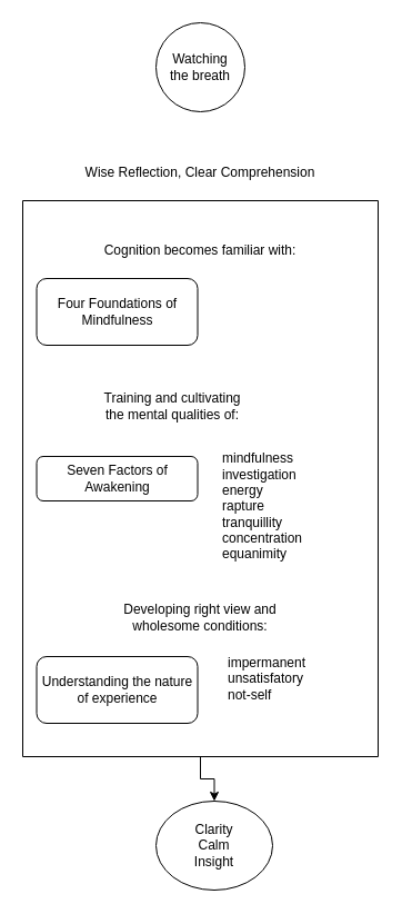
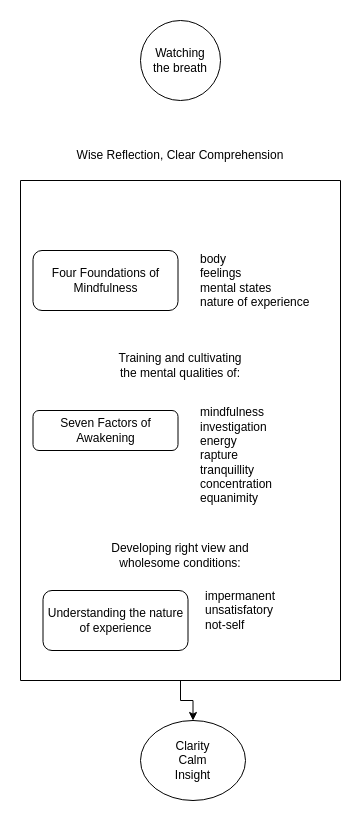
- <mxCell id="9" value="Cognition becomes familiar with:" style="text;html=1;strokeColor=none;fillColor=none;align=center;verticalAlign=middle;whiteSpace=wrap;rounded=0;" vertex="1" parent="5"><mxGeometry x="35" y="30" width="250" height="30" as="geometry" /></mxCell>
+ <mxCell id="6" value="&lt;span&gt;body&lt;/span&gt;&lt;br&gt;&lt;span&gt;feelings&lt;/span&gt;&lt;br&gt;&lt;span&gt;mental states&lt;/span&gt;&lt;br&gt;&lt;div&gt;&lt;span&gt;nature of experience&lt;/span&gt;&lt;br&gt;&lt;/div&gt;" style="text;html=1;strokeColor=none;fillColor=none;align=left;verticalAlign=middle;whiteSpace=wrap;rounded=0;" parent="5" vertex="1"><mxGeometry x="177.5" y="60" width="142.5" height="80" as="geometry" /></mxCell>
- <mxCell id="10" value="Training and cultivating&lt;br&gt;the mental qualities of:" style="text;html=1;strokeColor=none;fillColor=none;align=center;verticalAlign=middle;whiteSpace=wrap;rounded=0;" vertex="1" parent="5"><mxGeometry x="5" y="160" width="260" height="50" as="geometry" /></mxCell>
+ <mxCell id="10" value="Training and cultivating&lt;br&gt;the mental qualities of:" style="text;html=1;strokeColor=none;fillColor=none;align=center;verticalAlign=middle;whiteSpace=wrap;rounded=0;" vertex="1" parent="5"><mxGeometry x="30" y="160" width="260" height="50" as="geometry" /></mxCell>
- <mxCell id="13" value="Understanding the nature of experience" style="rounded=1;whiteSpace=wrap;html=1;" vertex="1" parent="5"><mxGeometry x="12.5" y="410" width="145" height="60" as="geometry" /></mxCell>
+ <mxCell id="13" value="Understanding the nature of experience" style="rounded=1;whiteSpace=wrap;html=1;" vertex="1" parent="5"><mxGeometry x="22.5" y="410" width="145" height="60" as="geometry" /></mxCell>
